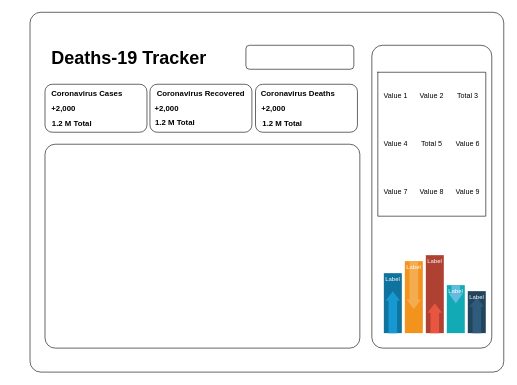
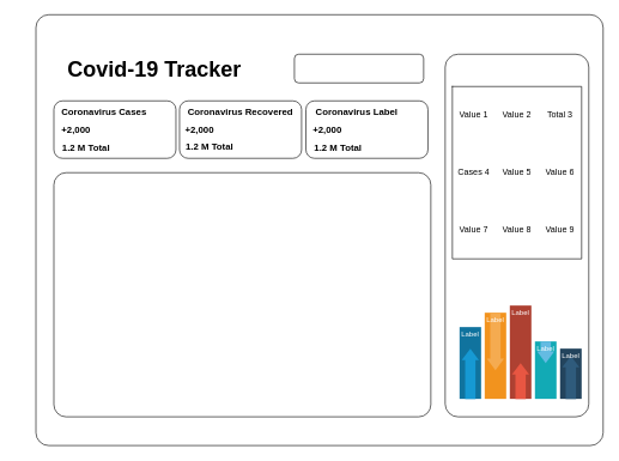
- <mxCell id="3" value="Deaths-19 Tracker" style="text;html=1;strokeColor=none;fillColor=none;align=center;verticalAlign=middle;whiteSpace=wrap;rounded=0;fontSize=30;horizontal=1;fontStyle=1" vertex="1" parent="1"><mxGeometry x="29" y="76" width="370" height="40" as="geometry" /></mxCell>
+ <mxCell id="3" value="Covid-19 Tracker" style="text;html=1;strokeColor=none;fillColor=none;align=center;verticalAlign=middle;whiteSpace=wrap;rounded=0;fontSize=30;horizontal=1;fontStyle=1" vertex="1" parent="1"><mxGeometry x="29" y="76" width="370" height="40" as="geometry" /></mxCell>
- <mxCell id="14" value="Coronavirus Deaths" style="text;html=1;strokeColor=none;fillColor=none;align=center;verticalAlign=middle;whiteSpace=wrap;rounded=0;fontSize=13;fontStyle=1" vertex="1" parent="1"><mxGeometry x="433" y="140" width="126" height="30" as="geometry" /></mxCell>
+ <mxCell id="14" value="Coronavirus Label" style="text;html=1;strokeColor=none;fillColor=none;align=center;verticalAlign=middle;whiteSpace=wrap;rounded=0;fontSize=13;fontStyle=1" vertex="1" parent="1"><mxGeometry x="433" y="140" width="126" height="30" as="geometry" /></mxCell>
- <mxCell id="41" value="Value 4" style="shape=partialRectangle;html=1;whiteSpace=wrap;connectable=0;fillColor=none;top=0;left=0;bottom=0;right=0;overflow=hidden;fontSize=12;" vertex="1" parent="40"><mxGeometry width="60" height="80" as="geometry"><mxRectangle width="60" height="80" as="alternateBounds" /></mxGeometry></mxCell>
+ <mxCell id="41" value="Cases 4" style="shape=partialRectangle;html=1;whiteSpace=wrap;connectable=0;fillColor=none;top=0;left=0;bottom=0;right=0;overflow=hidden;fontSize=12;" vertex="1" parent="40"><mxGeometry width="60" height="80" as="geometry"><mxRectangle width="60" height="80" as="alternateBounds" /></mxGeometry></mxCell>
- <mxCell id="42" value="Total 5" style="shape=partialRectangle;html=1;whiteSpace=wrap;connectable=0;fillColor=none;top=0;left=0;bottom=0;right=0;overflow=hidden;fontSize=12;" vertex="1" parent="40"><mxGeometry x="60" width="60" height="80" as="geometry"><mxRectangle width="60" height="80" as="alternateBounds" /></mxGeometry></mxCell>
+ <mxCell id="42" value="Value 5" style="shape=partialRectangle;html=1;whiteSpace=wrap;connectable=0;fillColor=none;top=0;left=0;bottom=0;right=0;overflow=hidden;fontSize=12;" vertex="1" parent="40"><mxGeometry x="60" width="60" height="80" as="geometry"><mxRectangle width="60" height="80" as="alternateBounds" /></mxGeometry></mxCell>
